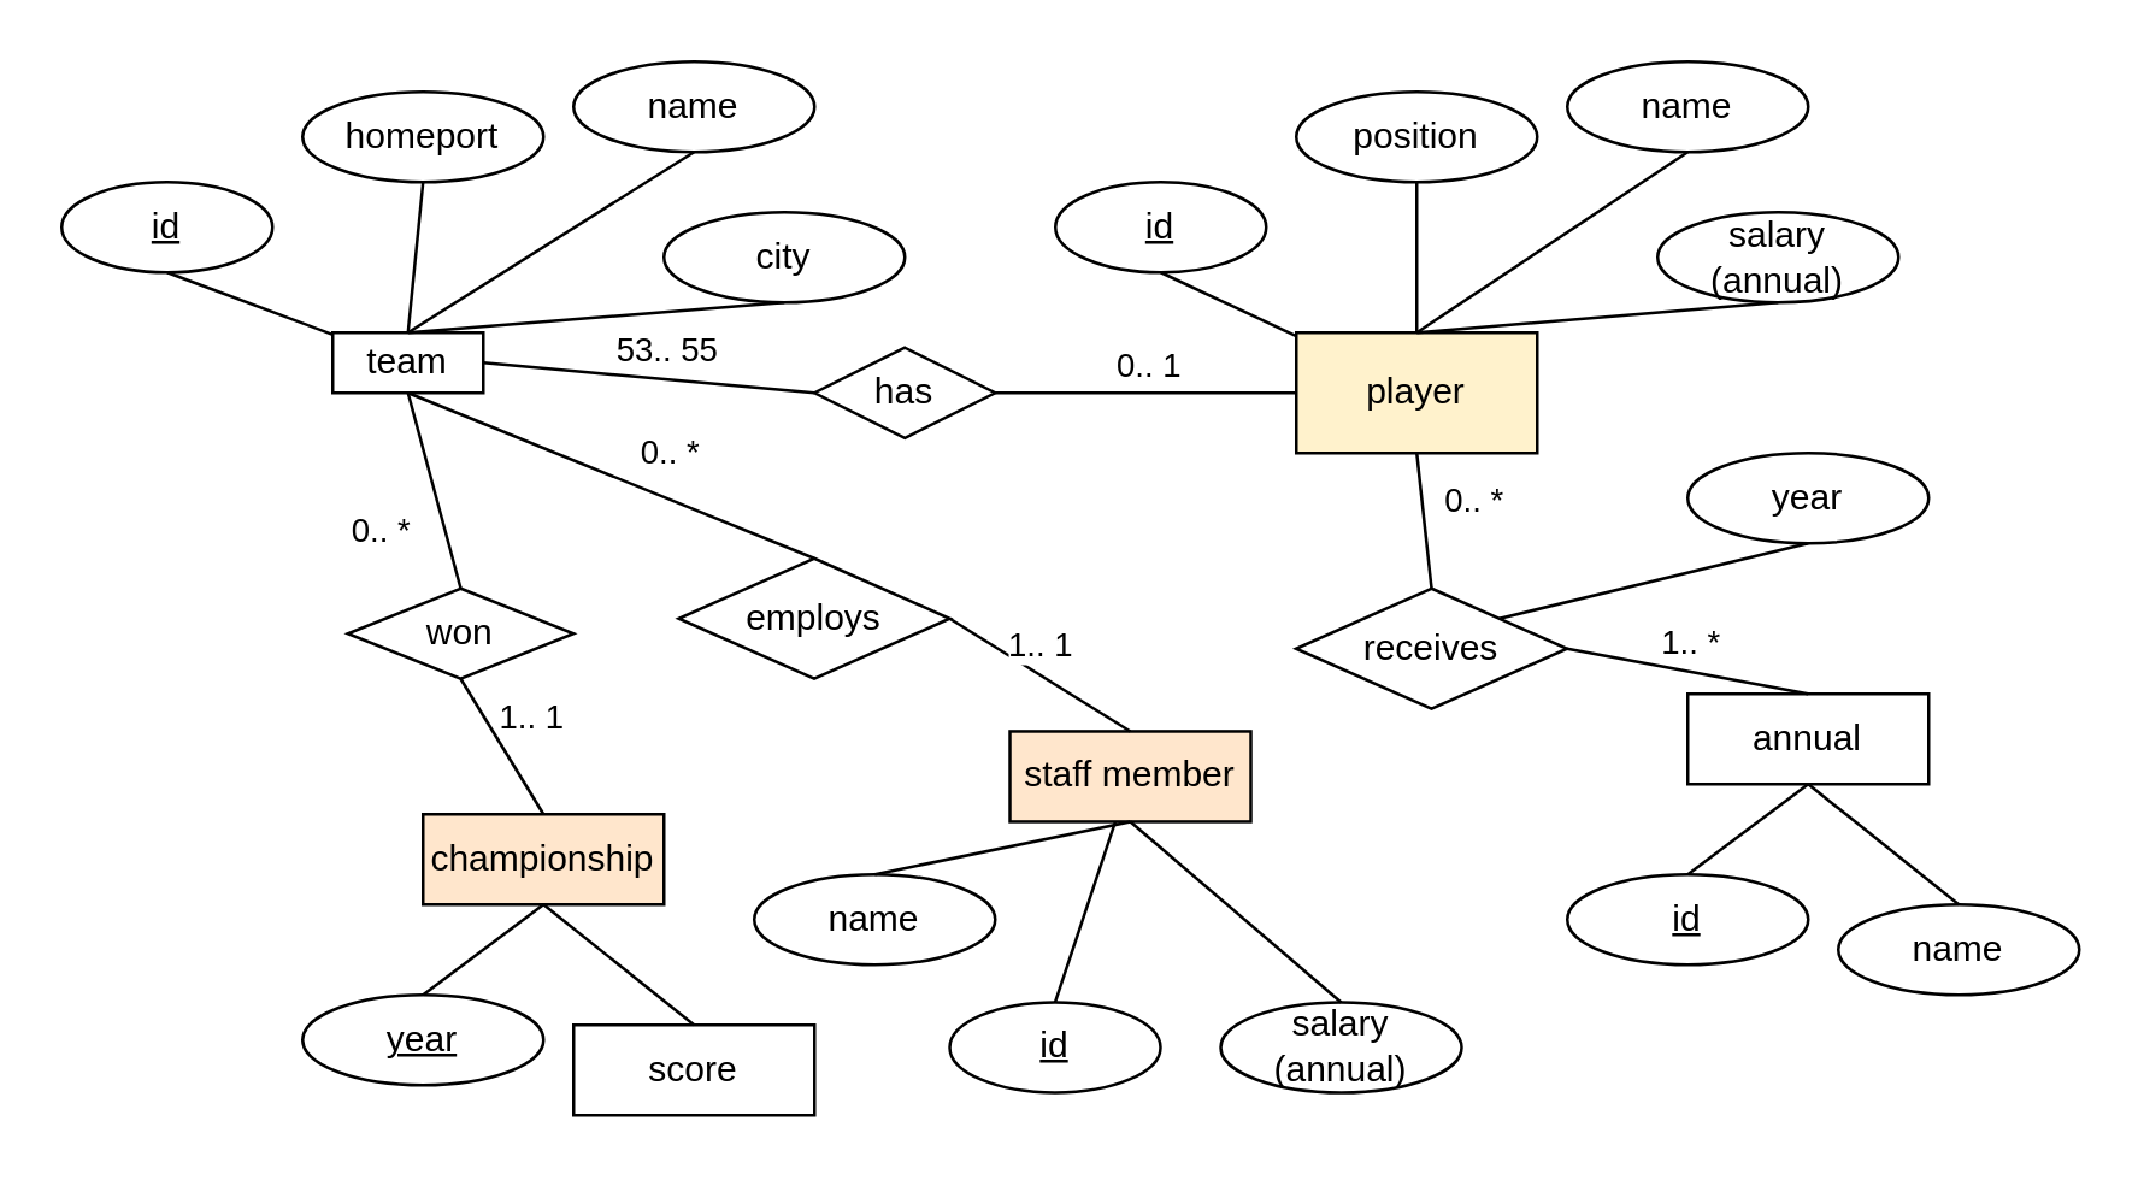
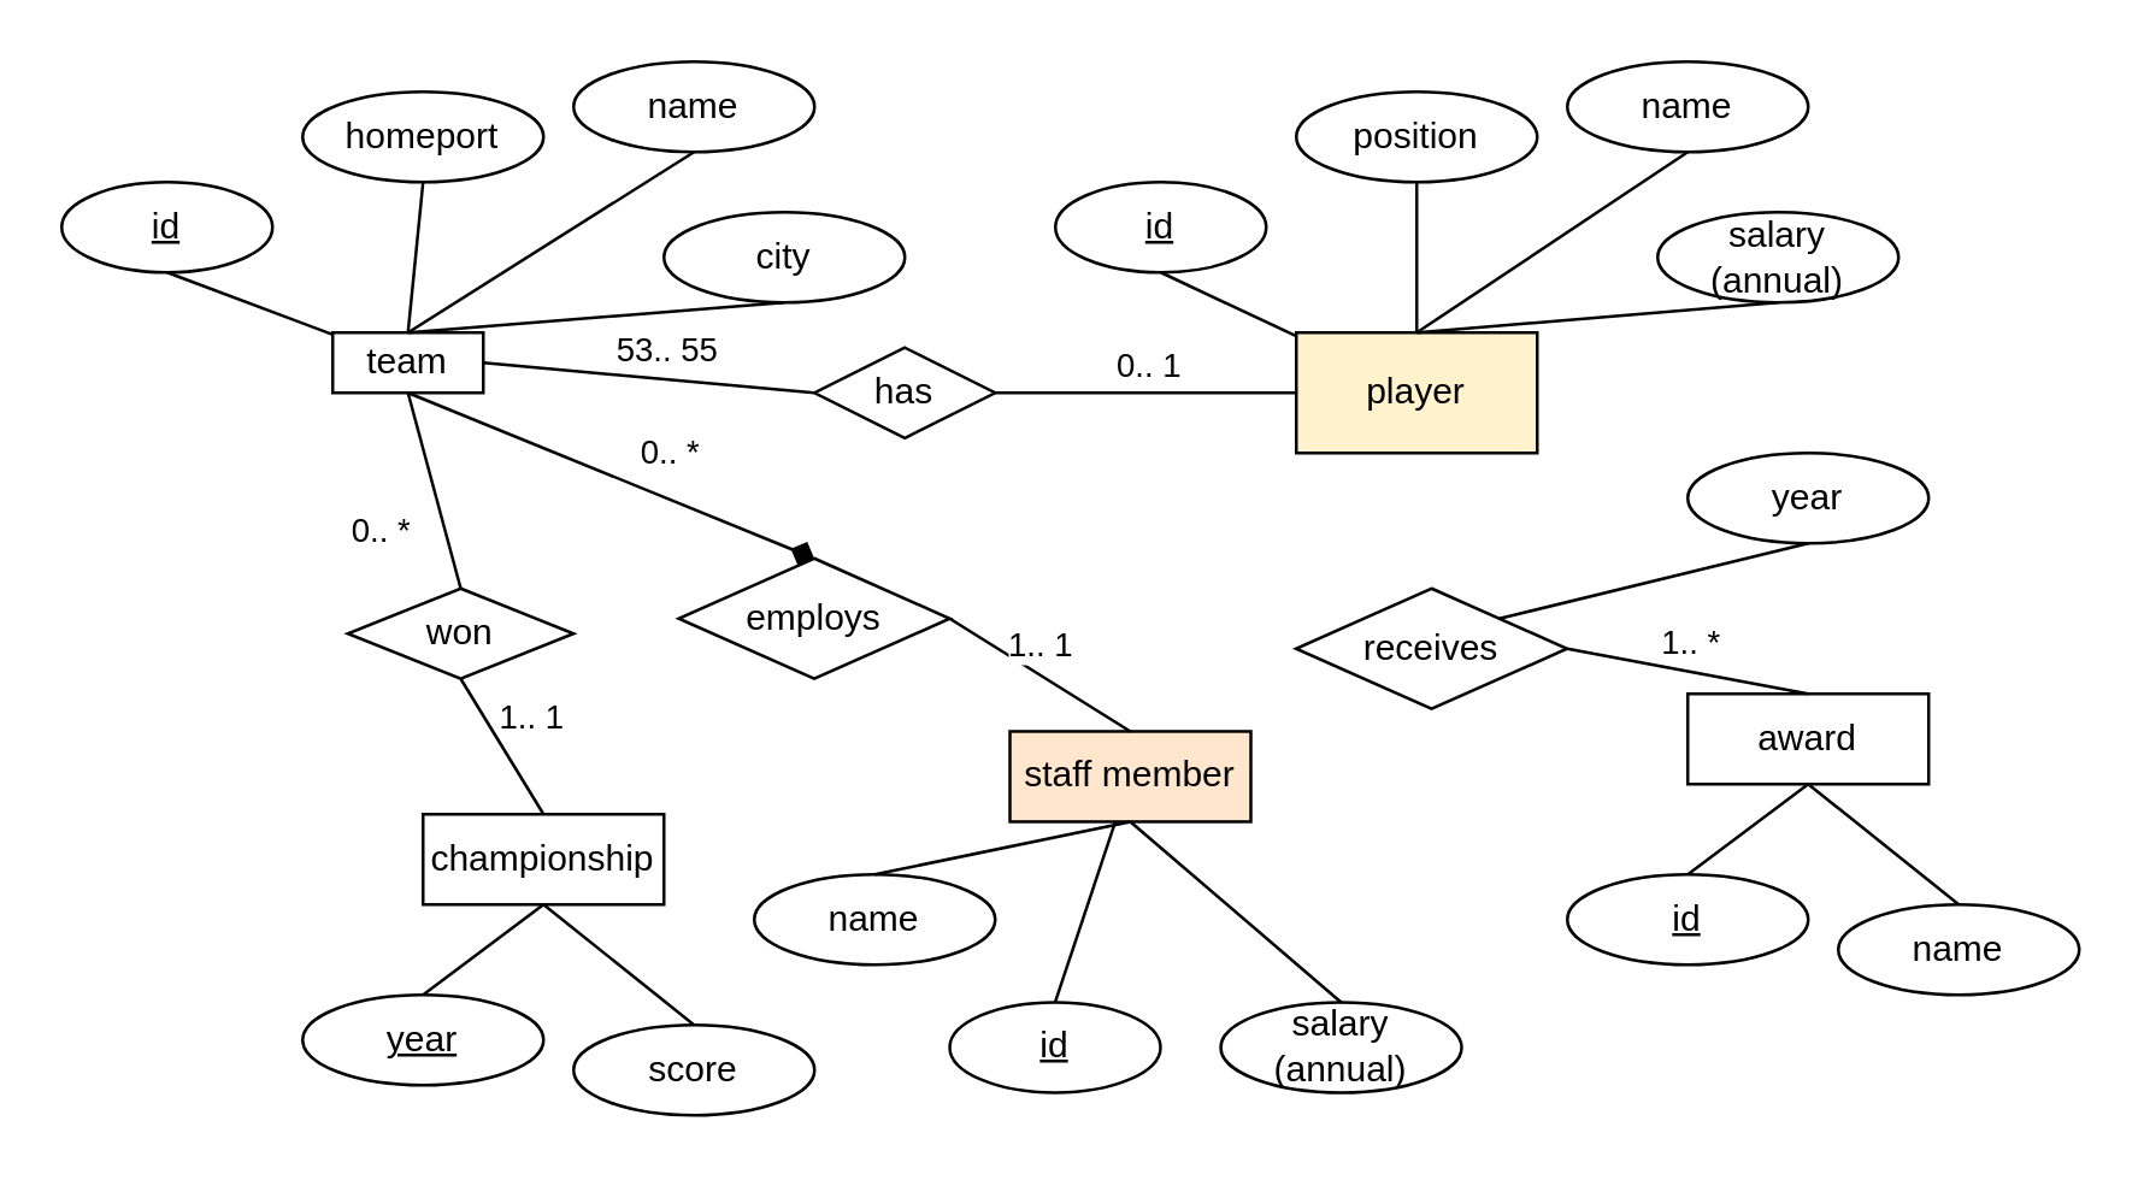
- <mxCell id="53" value="" style="endArrow=none;html=1;rounded=0;entryX=0.5;entryY=0;entryDx=0;entryDy=0;exitX=0.5;exitY=1;exitDx=0;exitDy=0;" parent="1" source="11" target="52" edge="1"><mxGeometry width="50" height="50" relative="1" as="geometry"><mxPoint x="350" y="150" as="sourcePoint" /><mxPoint x="455" y="200" as="targetPoint" /></mxGeometry></mxCell>
- <mxCell id="54" value="0.. *" style="edgeLabel;html=1;align=center;verticalAlign=middle;resizable=0;points=[];" parent="53" vertex="1" connectable="0"><mxGeometry x="0.07" y="2" relative="1" as="geometry"><mxPoint x="14" y="-8" as="offset" /></mxGeometry></mxCell>
- <mxCell id="33" value="" style="endArrow=none;html=1;rounded=0;entryX=0.5;entryY=0;entryDx=0;entryDy=0;exitX=0.5;exitY=1;exitDx=0;exitDy=0;" parent="1" source="2" target="32" edge="1"><mxGeometry width="50" height="50" relative="1" as="geometry"><mxPoint x="190" y="205" as="sourcePoint" /><mxPoint x="250" y="190" as="targetPoint" /></mxGeometry></mxCell>
+ <mxCell id="33" value="" style="endArrow=diamond;html=1;rounded=0;entryX=0.5;entryY=0;entryDx=0;entryDy=0;exitX=0.5;exitY=1;exitDx=0;exitDy=0;" parent="1" source="2" target="32" edge="1"><mxGeometry width="50" height="50" relative="1" as="geometry"><mxPoint x="190" y="205" as="sourcePoint" /><mxPoint x="250" y="190" as="targetPoint" /></mxGeometry></mxCell>
- <mxCell id="47" value="annual" style="rounded=0;whiteSpace=wrap;html=1;" parent="1" vertex="1"><mxGeometry x="560" y="230" width="80" height="30" as="geometry" /></mxCell>
+ <mxCell id="47" value="award" style="rounded=0;whiteSpace=wrap;html=1;" parent="1" vertex="1"><mxGeometry x="560" y="230" width="80" height="30" as="geometry" /></mxCell>
- <mxCell id="37" value="championship" style="rounded=0;whiteSpace=wrap;html=1;fillColor=#ffe6cc;" parent="1" vertex="1"><mxGeometry x="140" y="270" width="80" height="30" as="geometry" /></mxCell>
+ <mxCell id="37" value="championship" style="rounded=0;whiteSpace=wrap;html=1;" parent="1" vertex="1"><mxGeometry x="140" y="270" width="80" height="30" as="geometry" /></mxCell>
- <mxCell id="38" value="score" style="whiteSpace=wrap;html=1;rounded=0;" parent="1" vertex="1"><mxGeometry x="190" y="340" width="80" height="30" as="geometry" /></mxCell>
+ <mxCell id="38" value="score" style="ellipse;whiteSpace=wrap;html=1;" parent="1" vertex="1"><mxGeometry x="190" y="340" width="80" height="30" as="geometry" /></mxCell>
